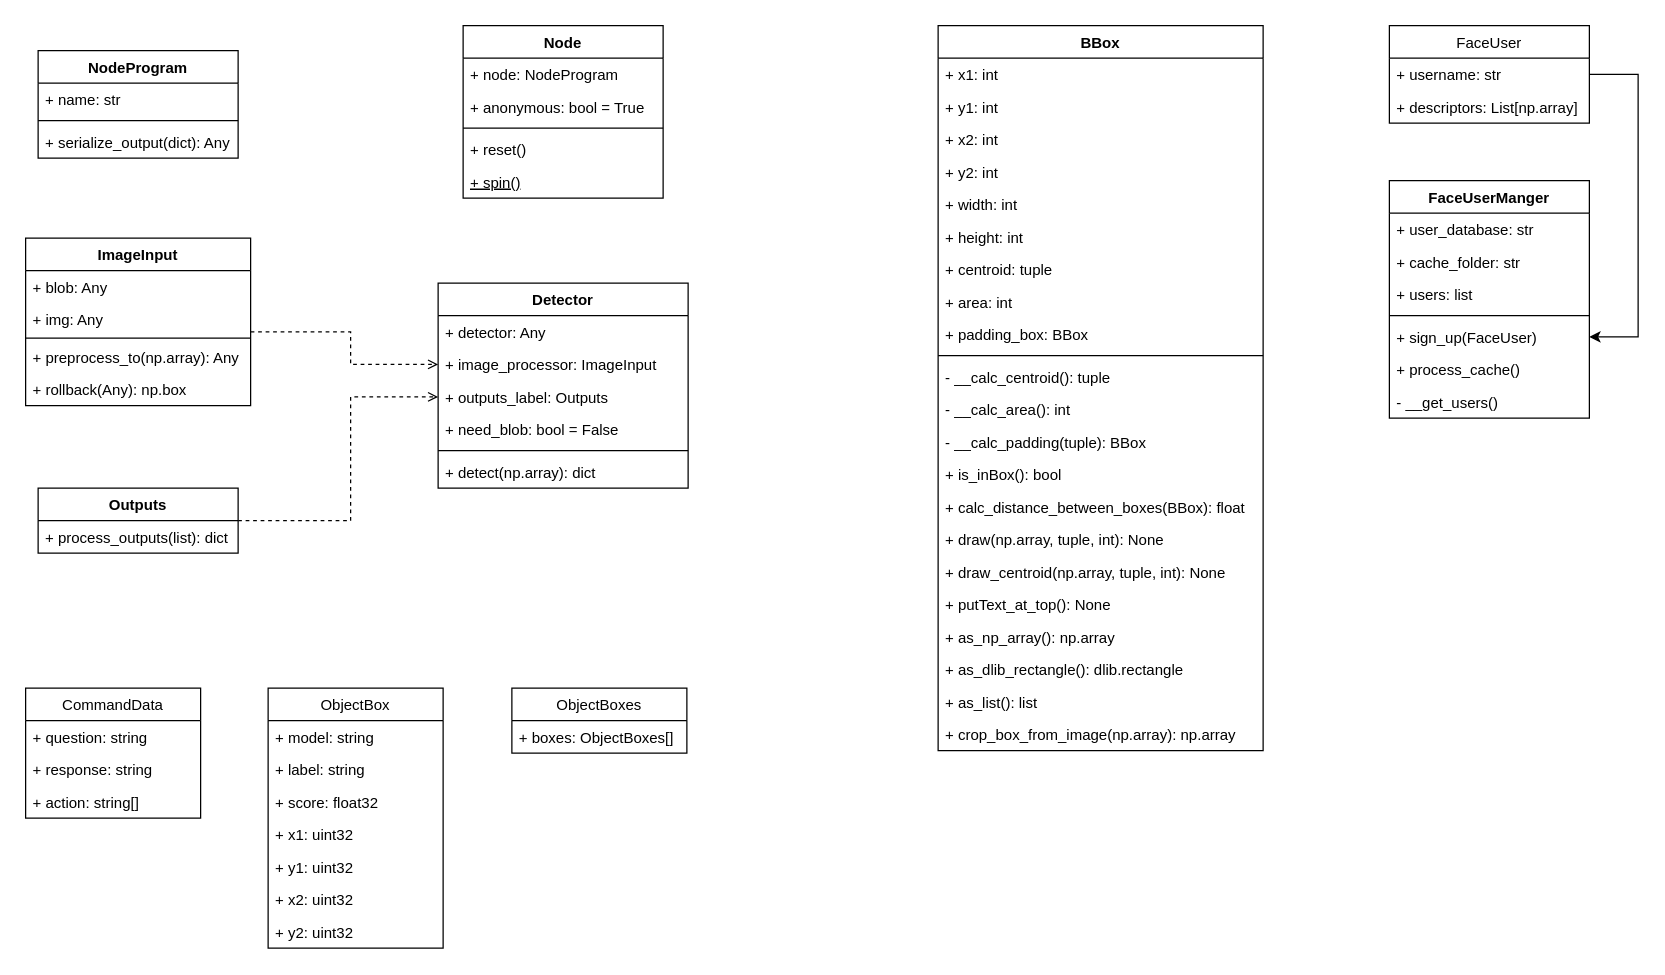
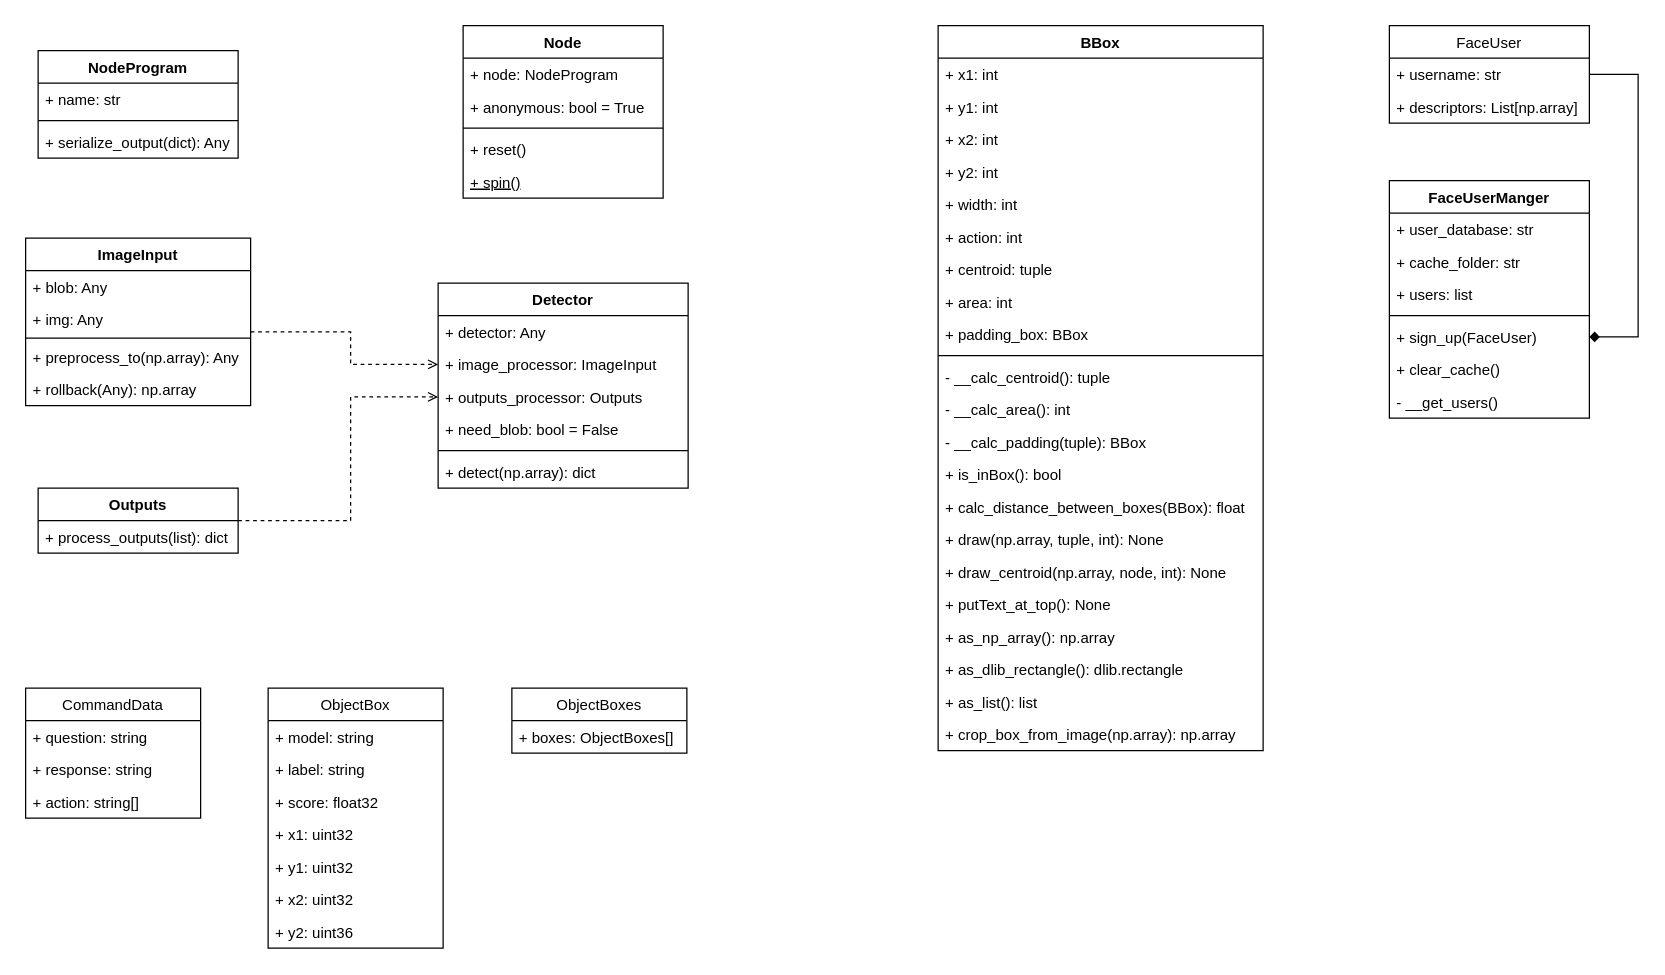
- <mxCell id="45" value="+ height: int" style="text;strokeColor=none;fillColor=none;align=left;verticalAlign=top;spacingLeft=4;spacingRight=4;overflow=hidden;rotatable=0;points=[[0,0.5],[1,0.5]];portConstraint=eastwest;" parent="39" vertex="1"><mxGeometry y="156" width="260" height="26" as="geometry" /></mxCell>
+ <mxCell id="45" value="+ action: int" style="text;strokeColor=none;fillColor=none;align=left;verticalAlign=top;spacingLeft=4;spacingRight=4;overflow=hidden;rotatable=0;points=[[0,0.5],[1,0.5]];portConstraint=eastwest;" parent="39" vertex="1"><mxGeometry y="156" width="260" height="26" as="geometry" /></mxCell>
- <mxCell id="73" style="edgeStyle=elbowEdgeStyle;rounded=0;orthogonalLoop=1;jettySize=auto;html=1;entryX=1;entryY=0.5;entryDx=0;entryDy=0;" parent="1" source="63" target="70" edge="1"><mxGeometry relative="1" as="geometry"><Array as="points"><mxPoint x="1310" y="160" /></Array></mxGeometry></mxCell>
+ <mxCell id="73" style="edgeStyle=elbowEdgeStyle;rounded=0;orthogonalLoop=1;jettySize=auto;html=1;entryX=1;entryY=0.5;entryDx=0;entryDy=0;endArrow=diamond;" parent="1" source="63" target="70" edge="1"><mxGeometry relative="1" as="geometry"><Array as="points"><mxPoint x="1310" y="160" /></Array></mxGeometry></mxCell>
- <mxCell id="71" value="+ process_cache()" style="text;strokeColor=none;fillColor=none;align=left;verticalAlign=top;spacingLeft=4;spacingRight=4;overflow=hidden;rotatable=0;points=[[0,0.5],[1,0.5]];portConstraint=eastwest;" parent="65" vertex="1"><mxGeometry y="138" width="160" height="26" as="geometry" /></mxCell>
+ <mxCell id="71" value="+ clear_cache()" style="text;strokeColor=none;fillColor=none;align=left;verticalAlign=top;spacingLeft=4;spacingRight=4;overflow=hidden;rotatable=0;points=[[0,0.5],[1,0.5]];portConstraint=eastwest;" parent="65" vertex="1"><mxGeometry y="138" width="160" height="26" as="geometry" /></mxCell>
- <mxCell id="9" value="+ rollback(Any): np.box" style="text;strokeColor=none;fillColor=none;align=left;verticalAlign=top;spacingLeft=4;spacingRight=4;overflow=hidden;rotatable=0;points=[[0,0.5],[1,0.5]];portConstraint=eastwest;" parent="4" vertex="1"><mxGeometry y="108" width="180" height="26" as="geometry" /></mxCell>
+ <mxCell id="9" value="+ rollback(Any): np.array" style="text;strokeColor=none;fillColor=none;align=left;verticalAlign=top;spacingLeft=4;spacingRight=4;overflow=hidden;rotatable=0;points=[[0,0.5],[1,0.5]];portConstraint=eastwest;" parent="4" vertex="1"><mxGeometry y="108" width="180" height="26" as="geometry" /></mxCell>
- <mxCell id="15" value="+ outputs_label: Outputs" style="text;strokeColor=none;fillColor=none;align=left;verticalAlign=top;spacingLeft=4;spacingRight=4;overflow=hidden;rotatable=0;points=[[0,0.5],[1,0.5]];portConstraint=eastwest;" parent="12" vertex="1"><mxGeometry y="78" width="200" height="26" as="geometry" /></mxCell>
+ <mxCell id="15" value="+ outputs_processor: Outputs" style="text;strokeColor=none;fillColor=none;align=left;verticalAlign=top;spacingLeft=4;spacingRight=4;overflow=hidden;rotatable=0;points=[[0,0.5],[1,0.5]];portConstraint=eastwest;" parent="12" vertex="1"><mxGeometry y="78" width="200" height="26" as="geometry" /></mxCell>
- <mxCell id="56" value="+ draw_centroid(np.array, tuple, int): None" style="text;strokeColor=none;fillColor=none;align=left;verticalAlign=top;spacingLeft=4;spacingRight=4;overflow=hidden;rotatable=0;points=[[0,0.5],[1,0.5]];portConstraint=eastwest;" parent="39" vertex="1"><mxGeometry y="424" width="260" height="26" as="geometry" /></mxCell>
+ <mxCell id="56" value="+ draw_centroid(np.array, node, int): None" style="text;strokeColor=none;fillColor=none;align=left;verticalAlign=top;spacingLeft=4;spacingRight=4;overflow=hidden;rotatable=0;points=[[0,0.5],[1,0.5]];portConstraint=eastwest;" parent="39" vertex="1"><mxGeometry y="424" width="260" height="26" as="geometry" /></mxCell>
- <mxCell id="36" value="+ y2: uint32" style="text;strokeColor=none;fillColor=none;align=left;verticalAlign=top;spacingLeft=4;spacingRight=4;overflow=hidden;rotatable=0;points=[[0,0.5],[1,0.5]];portConstraint=eastwest;" parent="29" vertex="1"><mxGeometry y="182" width="140" height="26" as="geometry" /></mxCell>
+ <mxCell id="36" value="+ y2: uint36" style="text;strokeColor=none;fillColor=none;align=left;verticalAlign=top;spacingLeft=4;spacingRight=4;overflow=hidden;rotatable=0;points=[[0,0.5],[1,0.5]];portConstraint=eastwest;" parent="29" vertex="1"><mxGeometry y="182" width="140" height="26" as="geometry" /></mxCell>
